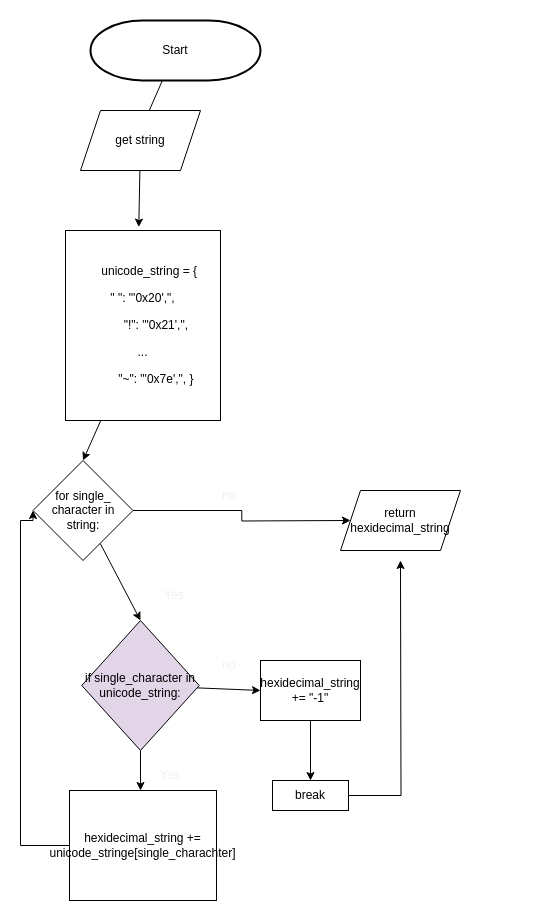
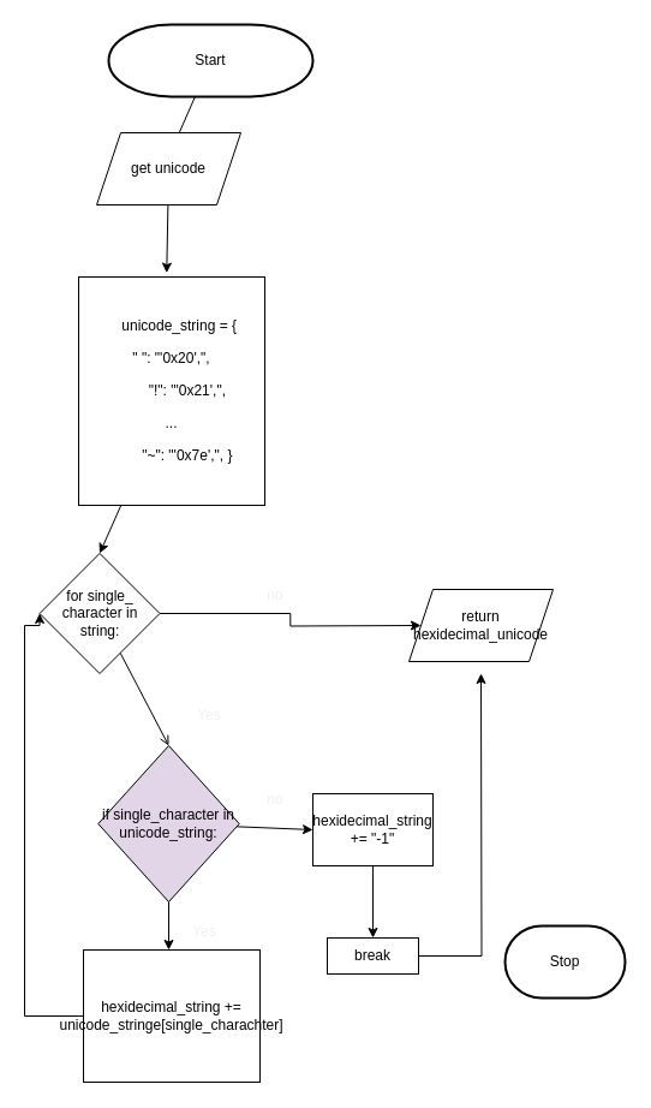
- <mxCell id="5" value="get string" style="shape=parallelogram;perimeter=parallelogramPerimeter;whiteSpace=wrap;html=1;fixedSize=1;" vertex="1" parent="1"><mxGeometry x="80" y="110" width="120" height="60" as="geometry" /></mxCell>
+ <mxCell id="5" value="get unicode" style="shape=parallelogram;perimeter=parallelogramPerimeter;whiteSpace=wrap;html=1;fixedSize=1;" vertex="1" parent="1"><mxGeometry x="80" y="110" width="120" height="60" as="geometry" /></mxCell>
- <mxCell id="21" value="return hexidecimal_string" style="shape=parallelogram;perimeter=parallelogramPerimeter;whiteSpace=wrap;html=1;fixedSize=1;" vertex="1" parent="1"><mxGeometry x="340" y="490" width="120" height="60" as="geometry" /></mxCell>
+ <mxCell id="21" value="return hexidecimal_unicode" style="shape=parallelogram;perimeter=parallelogramPerimeter;whiteSpace=wrap;html=1;fixedSize=1;" vertex="1" parent="1"><mxGeometry x="340" y="490" width="120" height="60" as="geometry" /></mxCell>
- <mxCell id="9" style="edgeStyle=none;html=1;fontSize=12;fontColor=#F0F0F0;entryX=0.5;entryY=0;entryDx=0;entryDy=0;" edge="1" parent="1" source="11" target="14"><mxGeometry relative="1" as="geometry"><mxPoint x="140" y="610" as="targetPoint" /></mxGeometry></mxCell>
+ <mxCell id="9" style="edgeStyle=none;html=1;fontSize=12;fontColor=#F0F0F0;entryX=0.5;entryY=0;entryDx=0;entryDy=0;endArrow=open;" edge="1" parent="1" source="11" target="14"><mxGeometry relative="1" as="geometry"><mxPoint x="140" y="610" as="targetPoint" /></mxGeometry></mxCell>
+ <mxCell id="18" value="Stop" style="strokeWidth=2;html=1;shape=mxgraph.flowchart.terminator;whiteSpace=wrap;" vertex="1" parent="1"><mxGeometry x="420" y="770" width="100" height="60" as="geometry" /></mxCell>
